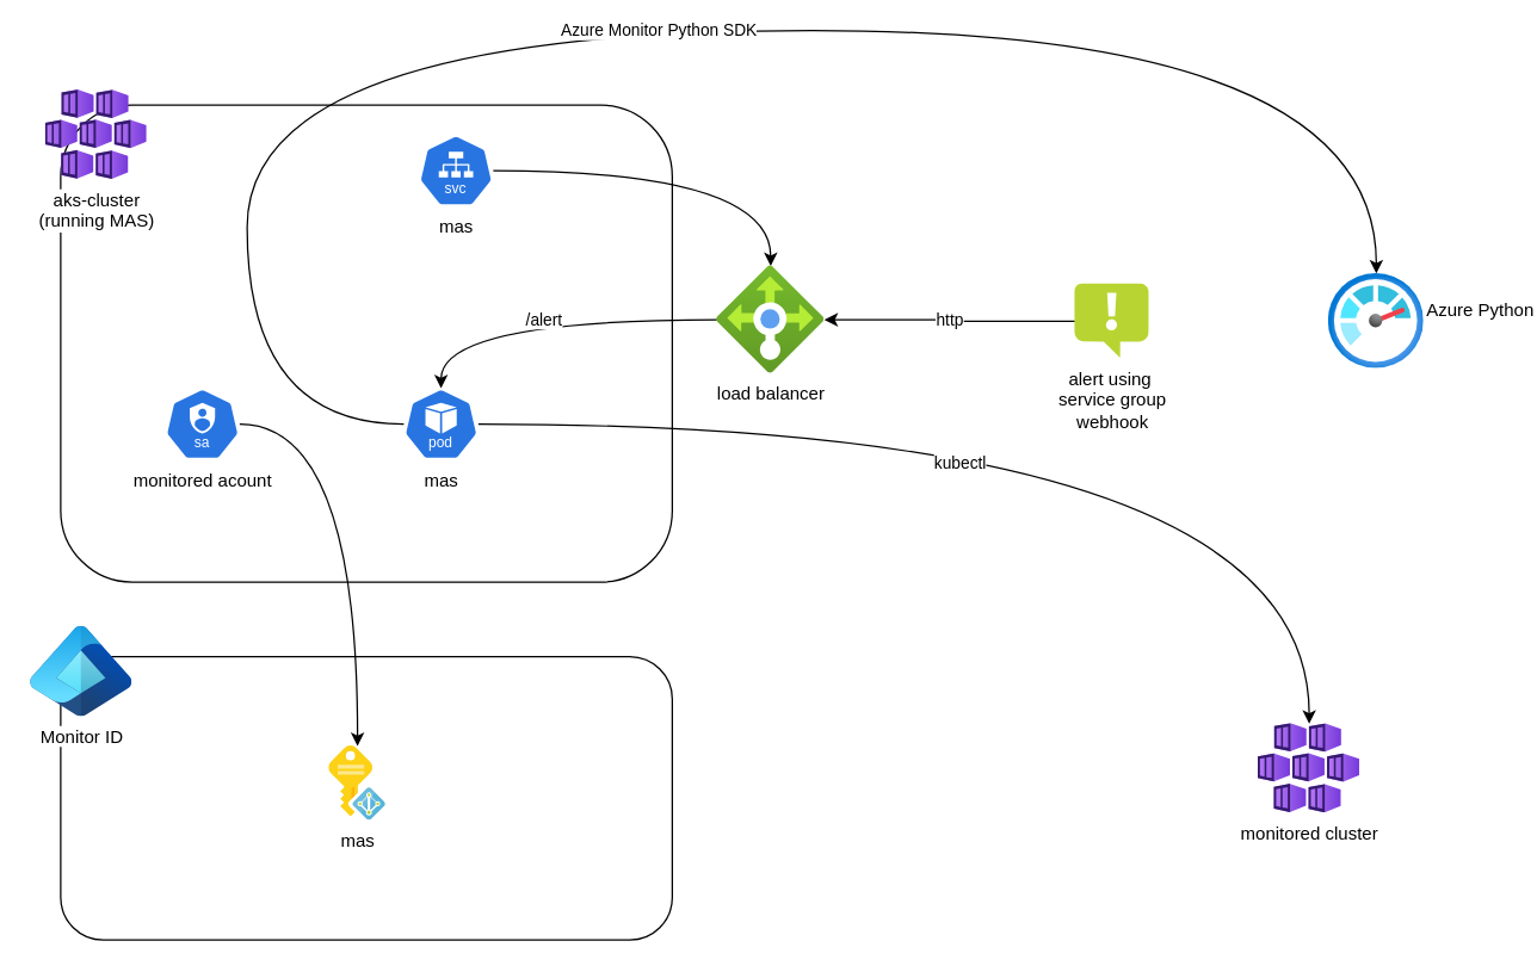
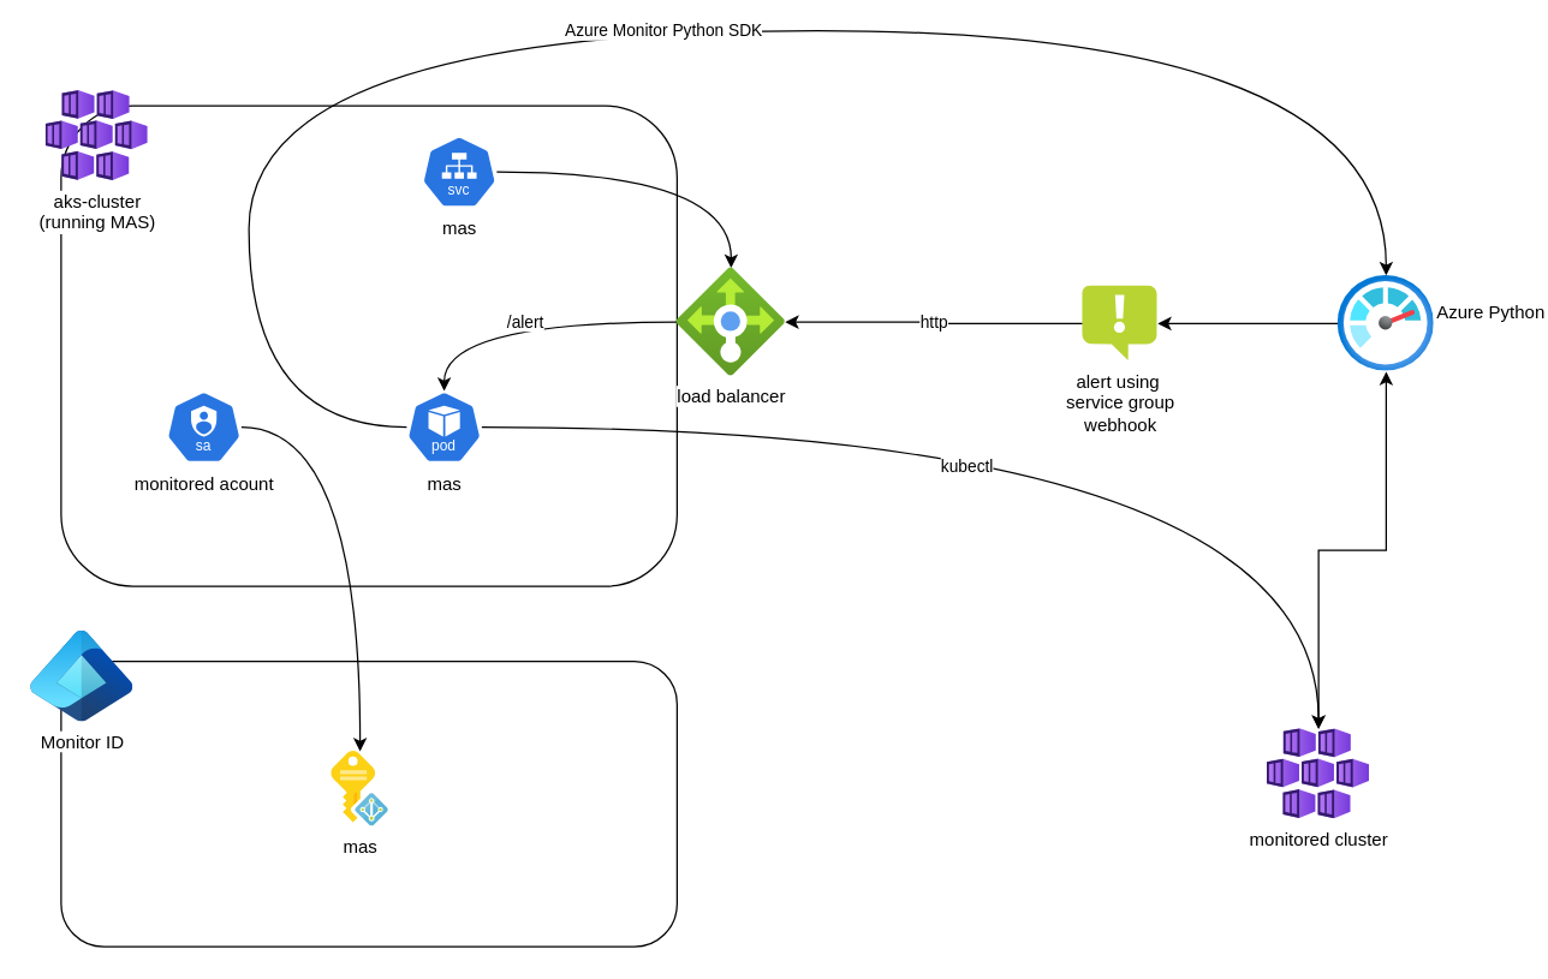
- <mxCell id="13" value="load balancer" style="image;aspect=fixed;html=1;points=[];align=center;fontSize=12;image=img/lib/azure2/networking/Load_Balancers.svg;" vertex="1" parent="1"><mxGeometry x="480" y="178" width="72" height="72" as="geometry" /></mxCell>
+ <mxCell id="13" value="load balancer" style="image;aspect=fixed;html=1;points=[];align=center;fontSize=12;image=img/lib/azure2/networking/Load_Balancers.svg;" vertex="1" parent="1"><mxGeometry x="450" y="178" width="72" height="72" as="geometry" /></mxCell>
+ <mxCell id="15" style="edgeStyle=orthogonalEdgeStyle;rounded=0;orthogonalLoop=1;jettySize=auto;html=1;" edge="1" parent="1" source="16" target="18"><mxGeometry relative="1" as="geometry" /></mxCell>
+ <mxCell id="14" style="edgeStyle=orthogonalEdgeStyle;rounded=0;orthogonalLoop=1;jettySize=auto;html=1;startArrow=classic;startFill=1;" edge="1" parent="1" source="16" target="19"><mxGeometry relative="1" as="geometry" /></mxCell>
